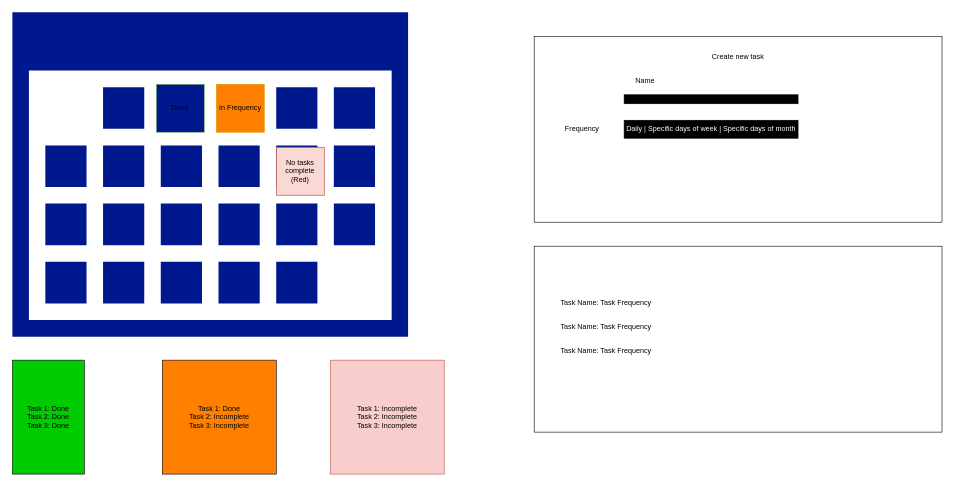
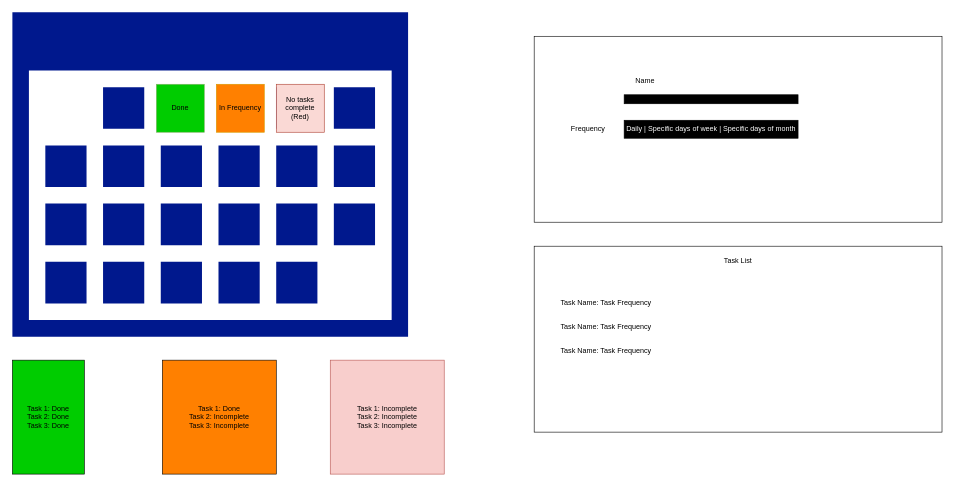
- <mxCell id="11" value="Create new task" style="text;html=1;strokeColor=none;fillColor=none;align=center;verticalAlign=middle;whiteSpace=wrap;rounded=0;" vertex="1" parent="1"><mxGeometry x="1165" y="80" width="130" height="30" as="geometry" /></mxCell>
- <mxCell id="4" value="Done" style="whiteSpace=wrap;html=1;aspect=fixed;fillColor=#00188d;strokeColor=#82b366;" vertex="1" parent="2"><mxGeometry x="240" y="120" width="80" height="80" as="geometry" /></mxCell>
+ <mxCell id="4" value="Done" style="whiteSpace=wrap;html=1;aspect=fixed;fillColor=#00CC00;strokeColor=#82b366;" vertex="1" parent="2"><mxGeometry x="240" y="120" width="80" height="80" as="geometry" /></mxCell>
- <mxCell id="14" value="Frequency" style="text;html=1;strokeColor=none;fillColor=none;align=center;verticalAlign=middle;whiteSpace=wrap;rounded=0;" vertex="1" parent="1"><mxGeometry x="920" y="200" width="100" height="30" as="geometry" /></mxCell>
+ <mxCell id="14" value="Frequency" style="text;html=1;strokeColor=none;fillColor=none;align=center;verticalAlign=middle;whiteSpace=wrap;rounded=0;" vertex="1" parent="1"><mxGeometry x="930" y="200" width="100" height="30" as="geometry" /></mxCell>
- <mxCell id="6" value="No tasks complete (Red)" style="whiteSpace=wrap;html=1;aspect=fixed;fillColor=#fad9d5;strokeColor=#ae4132;" vertex="1" parent="2"><mxGeometry x="440" y="225" width="80" height="80" as="geometry" /></mxCell>
+ <mxCell id="6" value="No tasks complete (Red)" style="whiteSpace=wrap;html=1;aspect=fixed;fillColor=#fad9d5;strokeColor=#ae4132;" vertex="1" parent="2"><mxGeometry x="440" y="120" width="80" height="80" as="geometry" /></mxCell>
+ <mxCell id="17" value="Task List" style="text;html=1;strokeColor=none;fillColor=none;align=center;verticalAlign=middle;whiteSpace=wrap;rounded=0;" vertex="1" parent="1"><mxGeometry x="1200" y="420" width="60" height="30" as="geometry" /></mxCell>
